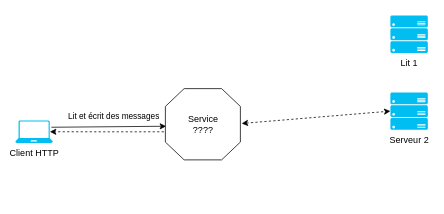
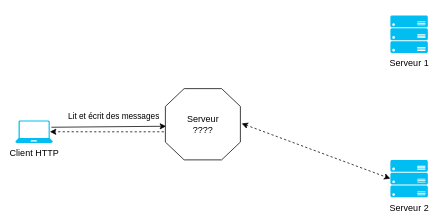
- <mxCell id="6" value="Lit 1" style="verticalLabelPosition=bottom;html=1;verticalAlign=top;align=center;strokeColor=none;fillColor=#00BEF2;shape=mxgraph.azure.server_rack;" parent="1" vertex="1"><mxGeometry x="520" y="20" width="50" height="50" as="geometry" /></mxCell>
+ <mxCell id="6" value="Serveur 1" style="verticalLabelPosition=bottom;html=1;verticalAlign=top;align=center;strokeColor=none;fillColor=#00BEF2;shape=mxgraph.azure.server_rack;" parent="1" vertex="1"><mxGeometry x="520" y="20" width="50" height="50" as="geometry" /></mxCell>
- <mxCell id="8" value="Serveur 2" style="verticalLabelPosition=bottom;html=1;verticalAlign=top;align=center;strokeColor=none;fillColor=#00BEF2;shape=mxgraph.azure.server_rack;" parent="1" vertex="1"><mxGeometry x="520" y="122.5" width="50" height="50" as="geometry" /></mxCell>
+ <mxCell id="8" value="Serveur 2" style="verticalLabelPosition=bottom;html=1;verticalAlign=top;align=center;strokeColor=none;fillColor=#00BEF2;shape=mxgraph.azure.server_rack;" parent="1" vertex="1"><mxGeometry x="520" y="212.5" width="50" height="50" as="geometry" /></mxCell>
- <mxCell id="7" value="Service&lt;br&gt;????" style="verticalLabelPosition=middle;verticalAlign=middle;html=1;shape=mxgraph.basic.polygon;polyCoords=[[0.25,0],[0.75,0],[1,0.25],[1,0.75],[0.75,1],[0.25,1],[0,0.75],[0,0.25]];polyline=0;labelPosition=center;align=center;" parent="1" vertex="1"><mxGeometry x="220" y="117.5" width="100" height="95" as="geometry" /></mxCell>
+ <mxCell id="7" value="Serveur&lt;br&gt;????" style="verticalLabelPosition=middle;verticalAlign=middle;html=1;shape=mxgraph.basic.polygon;polyCoords=[[0.25,0],[0.75,0],[1,0.25],[1,0.75],[0.75,1],[0.25,1],[0,0.75],[0,0.25]];polyline=0;labelPosition=center;align=center;" parent="1" vertex="1"><mxGeometry x="220" y="117.5" width="100" height="95" as="geometry" /></mxCell>
